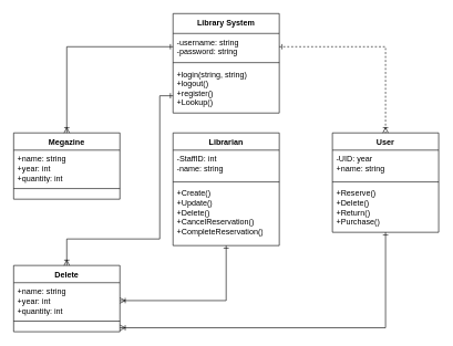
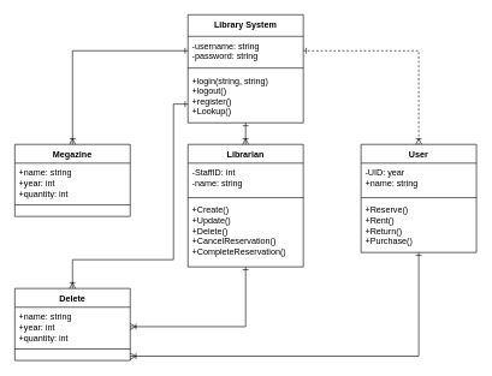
+ <mxCell id="24" value="" style="endArrow=ERoneToMany;startArrow=ERone;html=1;rounded=0;startFill=0;endFill=0;exitX=0.5;exitY=1;exitDx=0;exitDy=0;entryX=0.5;entryY=0;entryDx=0;entryDy=0;edgeStyle=orthogonalEdgeStyle;" edge="1" parent="1" source="2" target="18"><mxGeometry width="50" height="50" relative="1" as="geometry"><mxPoint x="340.96" y="174.16" as="sourcePoint" /><mxPoint x="510" y="340" as="targetPoint" /><Array as="points"><mxPoint x="340" y="190" /><mxPoint x="340" y="190" /></Array></mxGeometry></mxCell>
- <mxCell id="17" value="&lt;div&gt;&lt;span style=&quot;background-color: initial;&quot;&gt;+Reserve()&lt;/span&gt;&lt;br&gt;&lt;/div&gt;&lt;div&gt;&lt;span style=&quot;background-color: initial;&quot;&gt;+Delete()&lt;/span&gt;&lt;/div&gt;&lt;div&gt;+Return()&lt;/div&gt;&lt;div&gt;+Purchase()&lt;/div&gt;" style="text;strokeColor=none;fillColor=none;align=left;verticalAlign=top;spacingLeft=4;spacingRight=4;overflow=hidden;rotatable=0;points=[[0,0.5],[1,0.5]];portConstraint=eastwest;whiteSpace=wrap;html=1;" vertex="1" parent="14"><mxGeometry y="78" width="160" height="72" as="geometry" /></mxCell>
+ <mxCell id="17" value="&lt;div&gt;&lt;span style=&quot;background-color: initial;&quot;&gt;+Reserve()&lt;/span&gt;&lt;br&gt;&lt;/div&gt;&lt;div&gt;&lt;span style=&quot;background-color: initial;&quot;&gt;+Rent()&lt;/span&gt;&lt;/div&gt;&lt;div&gt;+Return()&lt;/div&gt;&lt;div&gt;+Purchase()&lt;/div&gt;" style="text;strokeColor=none;fillColor=none;align=left;verticalAlign=top;spacingLeft=4;spacingRight=4;overflow=hidden;rotatable=0;points=[[0,0.5],[1,0.5]];portConstraint=eastwest;whiteSpace=wrap;html=1;" vertex="1" parent="14"><mxGeometry y="78" width="160" height="72" as="geometry" /></mxCell>
